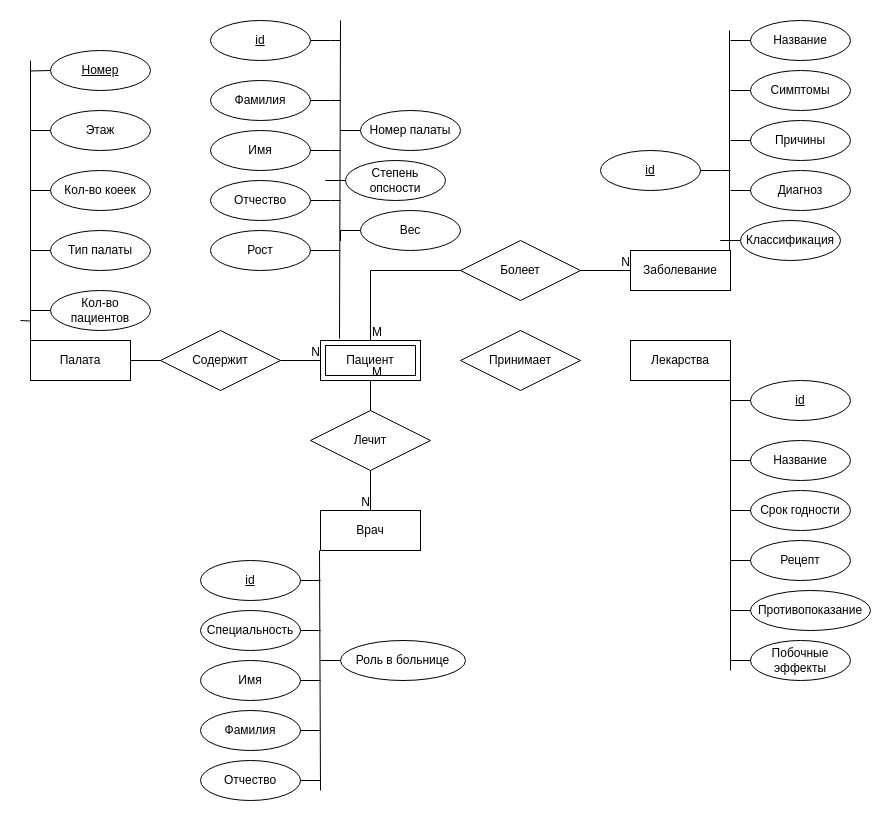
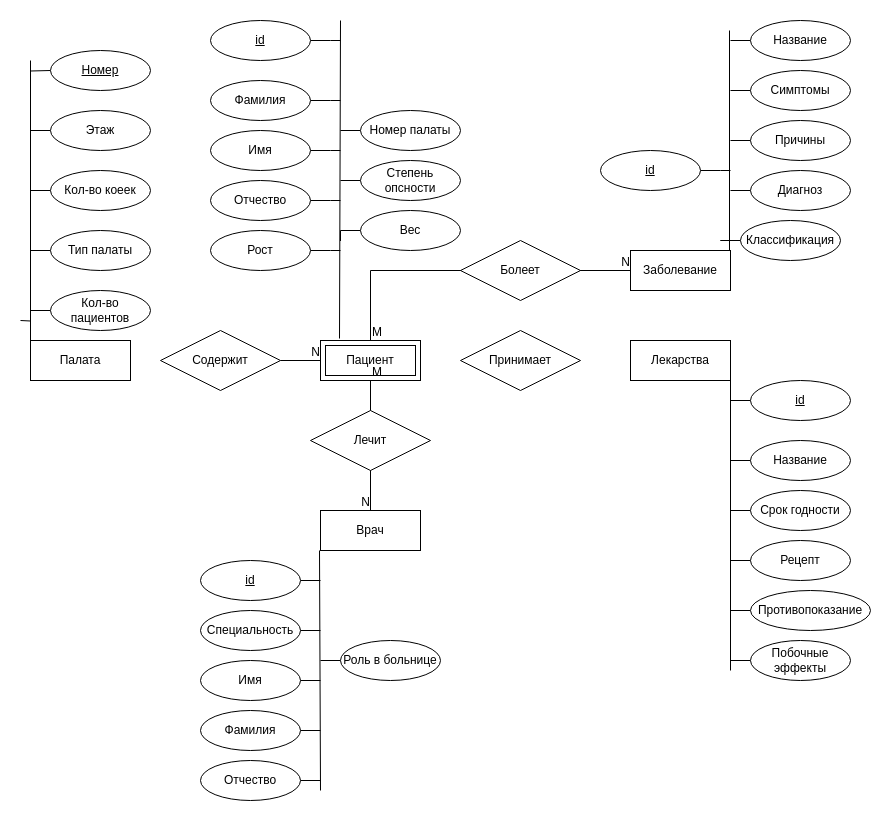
- <mxCell id="71" value="Степень опсности" style="ellipse;whiteSpace=wrap;html=1;align=center;" parent="1" vertex="1"><mxGeometry x="345" y="160" width="100" height="40" as="geometry" /></mxCell>
+ <mxCell id="71" value="Степень опсности" style="ellipse;whiteSpace=wrap;html=1;align=center;" parent="1" vertex="1"><mxGeometry x="360" y="160" width="100" height="40" as="geometry" /></mxCell>
- <mxCell id="14" value="" style="endArrow=none;html=1;rounded=0;exitX=1;exitY=0.5;exitDx=0;exitDy=0;entryX=0;entryY=0.5;entryDx=0;entryDy=0;" parent="1" source="3" target="13" edge="1"><mxGeometry relative="1" as="geometry"><mxPoint x="130" y="360" as="sourcePoint" /><mxPoint x="320" y="360" as="targetPoint" /></mxGeometry></mxCell>
- <mxCell id="80" value="Роль в больнице" style="ellipse;whiteSpace=wrap;html=1;align=center;" parent="1" vertex="1"><mxGeometry x="340" y="640" width="125" height="40" as="geometry" /></mxCell>
+ <mxCell id="80" value="Роль в больнице" style="ellipse;whiteSpace=wrap;html=1;align=center;" parent="1" vertex="1"><mxGeometry x="340" y="640" width="100" height="40" as="geometry" /></mxCell>
